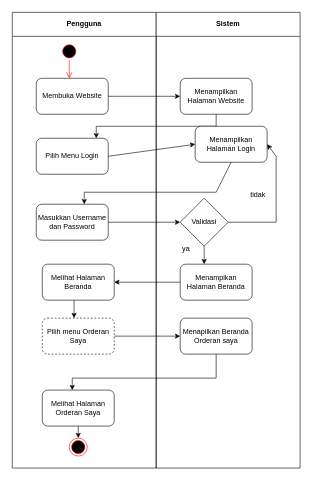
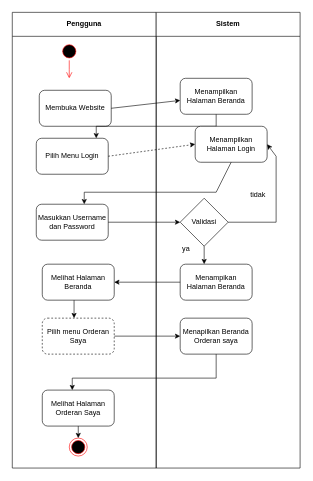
- <mxCell id="5" value="Membuka Website" style="rounded=1;whiteSpace=wrap;html=1;" vertex="1" parent="2"><mxGeometry x="40" y="110" width="120" height="60" as="geometry" /></mxCell>
+ <mxCell id="5" value="Membuka Website" style="rounded=1;whiteSpace=wrap;html=1;" vertex="1" parent="2"><mxGeometry x="45" y="130" width="120" height="60" as="geometry" /></mxCell>
- <mxCell id="17" value="Menampilkan Halaman Website" style="rounded=1;whiteSpace=wrap;html=1;" vertex="1" parent="16"><mxGeometry x="40" y="110" width="120" height="60" as="geometry" /></mxCell>
+ <mxCell id="17" value="Menampilkan Halaman Beranda" style="rounded=1;whiteSpace=wrap;html=1;" vertex="1" parent="16"><mxGeometry x="40" y="110" width="120" height="60" as="geometry" /></mxCell>
- <mxCell id="28" value="" style="endArrow=classic;html=1;rounded=0;exitX=1;exitY=0.5;exitDx=0;exitDy=0;entryX=0;entryY=0.5;entryDx=0;entryDy=0;" edge="1" parent="1" source="6" target="18"><mxGeometry width="50" height="50" relative="1" as="geometry"><mxPoint x="300" y="370" as="sourcePoint" /><mxPoint x="300" y="330" as="targetPoint" /></mxGeometry></mxCell>
+ <mxCell id="28" value="" style="endArrow=classic;html=1;rounded=0;exitX=1;exitY=0.5;exitDx=0;exitDy=0;entryX=0;entryY=0.5;entryDx=0;entryDy=0;dashed=1;" edge="1" parent="1" source="6" target="18"><mxGeometry width="50" height="50" relative="1" as="geometry"><mxPoint x="300" y="370" as="sourcePoint" /><mxPoint x="300" y="330" as="targetPoint" /></mxGeometry></mxCell>
